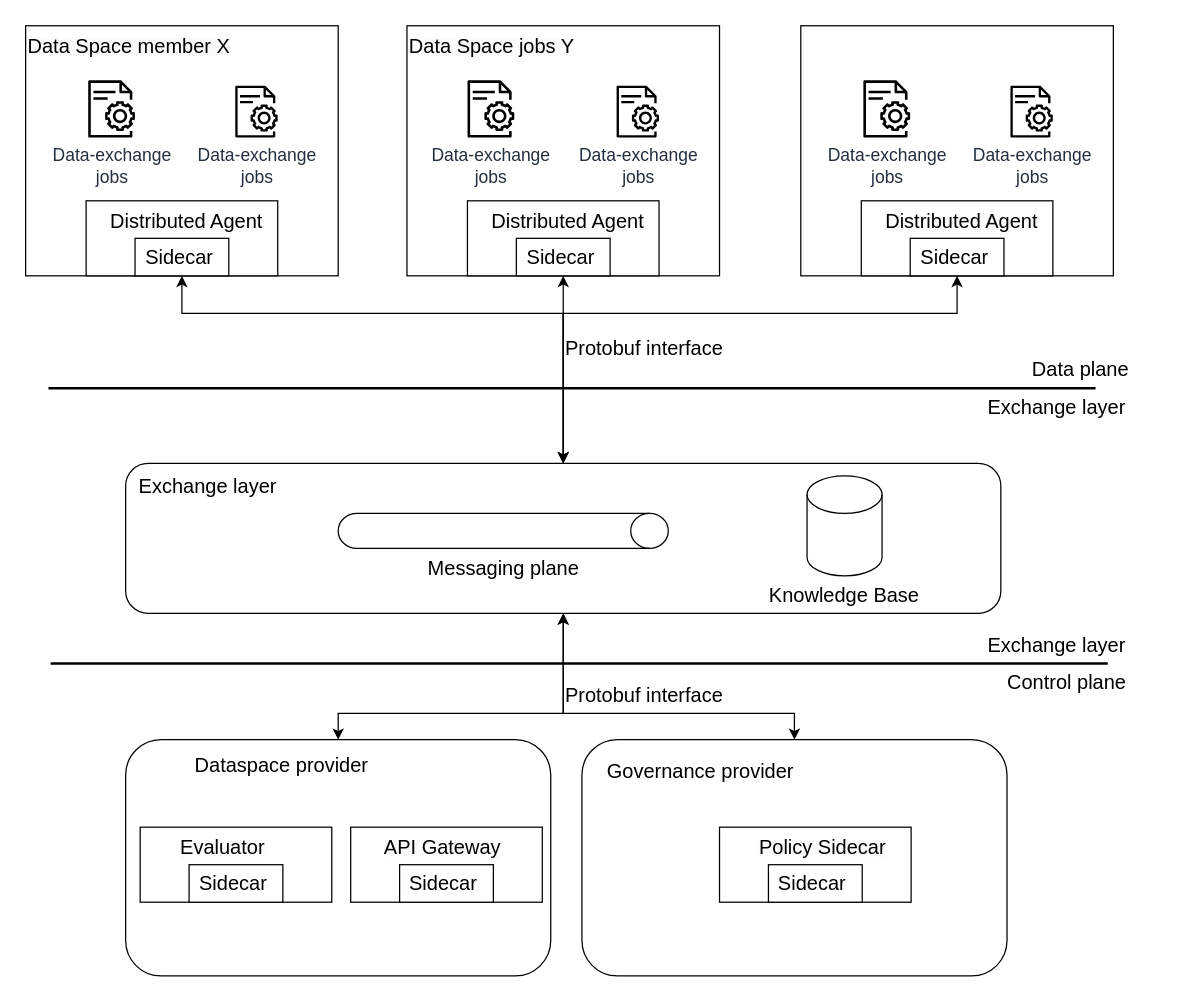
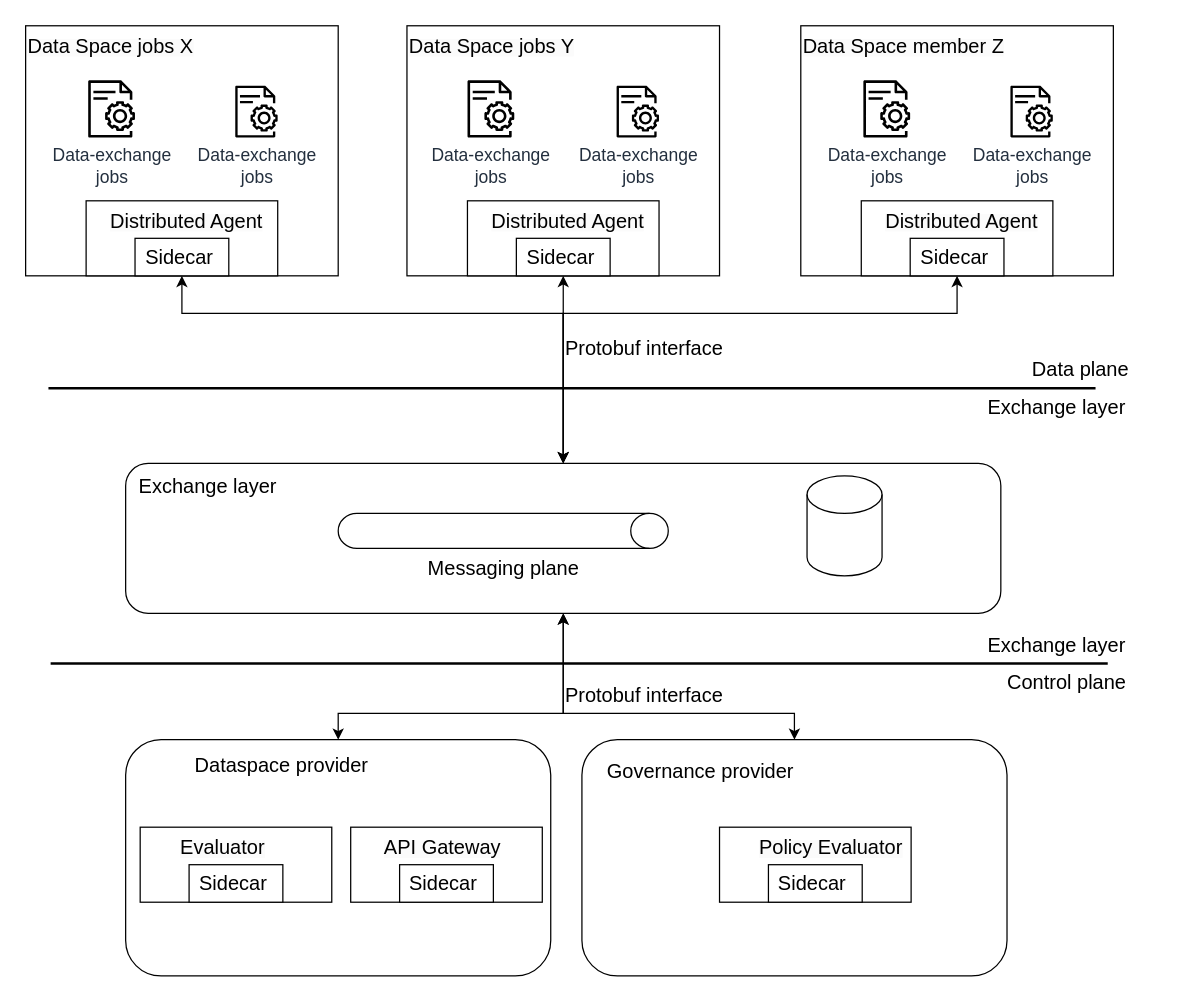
- <mxCell id="18" value="&lt;span style=&quot;color: rgb(0, 0, 0); font-family: Helvetica; font-style: normal; font-variant-ligatures: normal; font-variant-caps: normal; font-weight: 400; letter-spacing: normal; orphans: 2; text-align: center; text-indent: 0px; text-transform: none; widows: 2; word-spacing: 0px; -webkit-text-stroke-width: 0px; background-color: rgb(251, 251, 251); text-decoration-thickness: initial; text-decoration-style: initial; text-decoration-color: initial; float: none; display: inline !important;&quot;&gt;&lt;font style=&quot;font-size: 16px;&quot;&gt;Data Space member X&lt;/font&gt;&lt;/span&gt;" style="text;whiteSpace=wrap;html=1;" parent="13" vertex="1"><mxGeometry width="180" height="40" as="geometry" /></mxCell>
+ <mxCell id="18" value="&lt;span style=&quot;color: rgb(0, 0, 0); font-family: Helvetica; font-style: normal; font-variant-ligatures: normal; font-variant-caps: normal; font-weight: 400; letter-spacing: normal; orphans: 2; text-align: center; text-indent: 0px; text-transform: none; widows: 2; word-spacing: 0px; -webkit-text-stroke-width: 0px; background-color: rgb(251, 251, 251); text-decoration-thickness: initial; text-decoration-style: initial; text-decoration-color: initial; float: none; display: inline !important;&quot;&gt;&lt;font style=&quot;font-size: 16px;&quot;&gt;Data Space jobs X&lt;/font&gt;&lt;/span&gt;" style="text;whiteSpace=wrap;html=1;" parent="13" vertex="1"><mxGeometry width="180" height="40" as="geometry" /></mxCell>
+ <mxCell id="38" value="&lt;span style=&quot;color: rgb(0, 0, 0); font-family: Helvetica; font-style: normal; font-variant-ligatures: normal; font-variant-caps: normal; font-weight: 400; letter-spacing: normal; orphans: 2; text-align: center; text-indent: 0px; text-transform: none; widows: 2; word-spacing: 0px; -webkit-text-stroke-width: 0px; background-color: rgb(251, 251, 251); text-decoration-thickness: initial; text-decoration-style: initial; text-decoration-color: initial; float: none; display: inline !important;&quot;&gt;&lt;font style=&quot;font-size: 16px;&quot;&gt;Data Space member Z&lt;/font&gt;&lt;/span&gt;" style="text;whiteSpace=wrap;html=1;" parent="33" vertex="1"><mxGeometry width="180" height="40" as="geometry" /></mxCell>
- <mxCell id="9" value="&lt;font style=&quot;font-size: 16px;&quot;&gt;Knowledge Base&lt;/font&gt;" style="text;html=1;strokeColor=none;fillColor=none;align=center;verticalAlign=middle;whiteSpace=wrap;rounded=0;" parent="7" vertex="1"><mxGeometry y="80" width="130" height="30" as="geometry" /></mxCell>
- <mxCell id="54" value="&lt;span style=&quot;color: rgb(0, 0, 0); font-family: Helvetica; font-style: normal; font-variant-ligatures: normal; font-variant-caps: normal; font-weight: 400; letter-spacing: normal; orphans: 2; text-align: center; text-indent: 0px; text-transform: none; widows: 2; word-spacing: 0px; -webkit-text-stroke-width: 0px; background-color: rgb(251, 251, 251); text-decoration-thickness: initial; text-decoration-style: initial; text-decoration-color: initial; float: none; display: inline !important;&quot;&gt;&lt;font style=&quot;font-size: 16px;&quot;&gt;Policy Sidecar&lt;/font&gt;&lt;/span&gt;" style="text;whiteSpace=wrap;html=1;" parent="1" vertex="1"><mxGeometry x="605" y="661" width="128.38" height="40" as="geometry" /></mxCell>
+ <mxCell id="54" value="&lt;span style=&quot;color: rgb(0, 0, 0); font-family: Helvetica; font-style: normal; font-variant-ligatures: normal; font-variant-caps: normal; font-weight: 400; letter-spacing: normal; orphans: 2; text-align: center; text-indent: 0px; text-transform: none; widows: 2; word-spacing: 0px; -webkit-text-stroke-width: 0px; background-color: rgb(251, 251, 251); text-decoration-thickness: initial; text-decoration-style: initial; text-decoration-color: initial; float: none; display: inline !important;&quot;&gt;&lt;font style=&quot;font-size: 16px;&quot;&gt;Policy Evaluator&lt;/font&gt;&lt;/span&gt;" style="text;whiteSpace=wrap;html=1;" parent="1" vertex="1"><mxGeometry x="605" y="661" width="128.38" height="40" as="geometry" /></mxCell>
